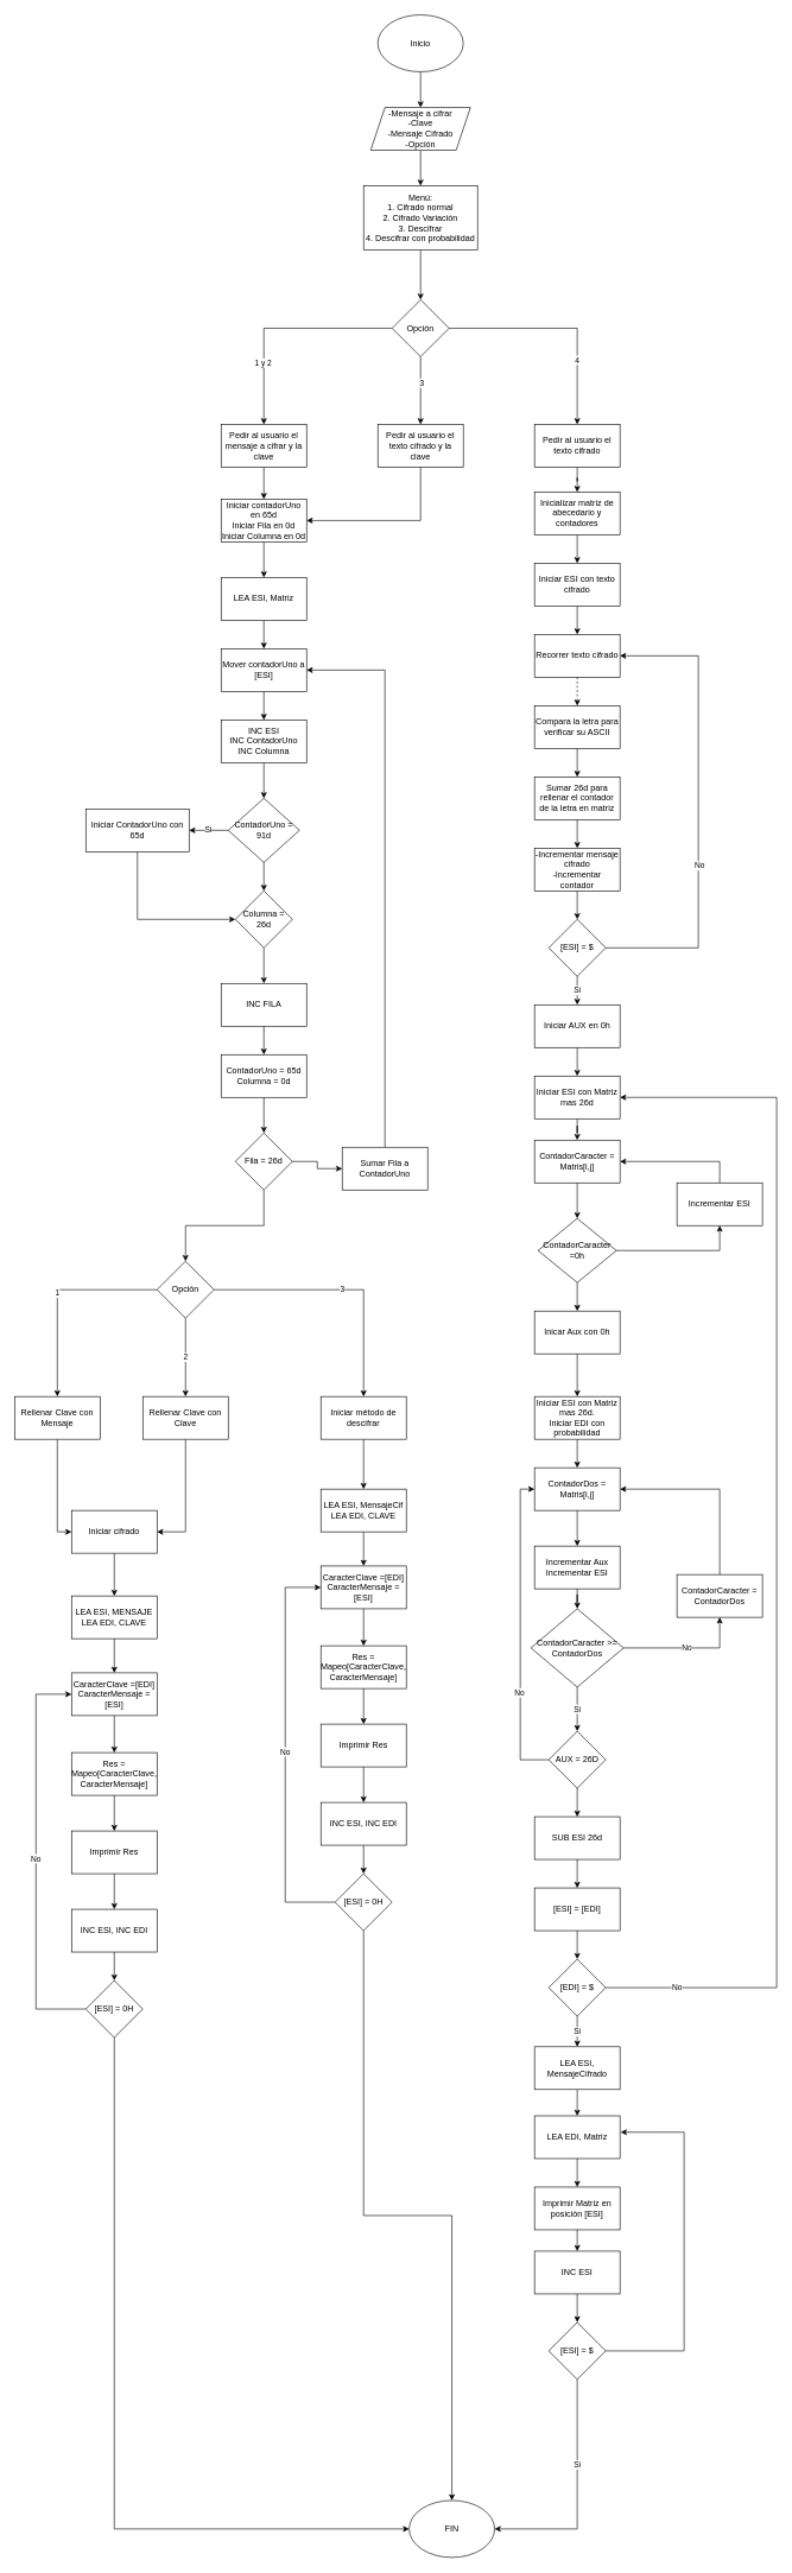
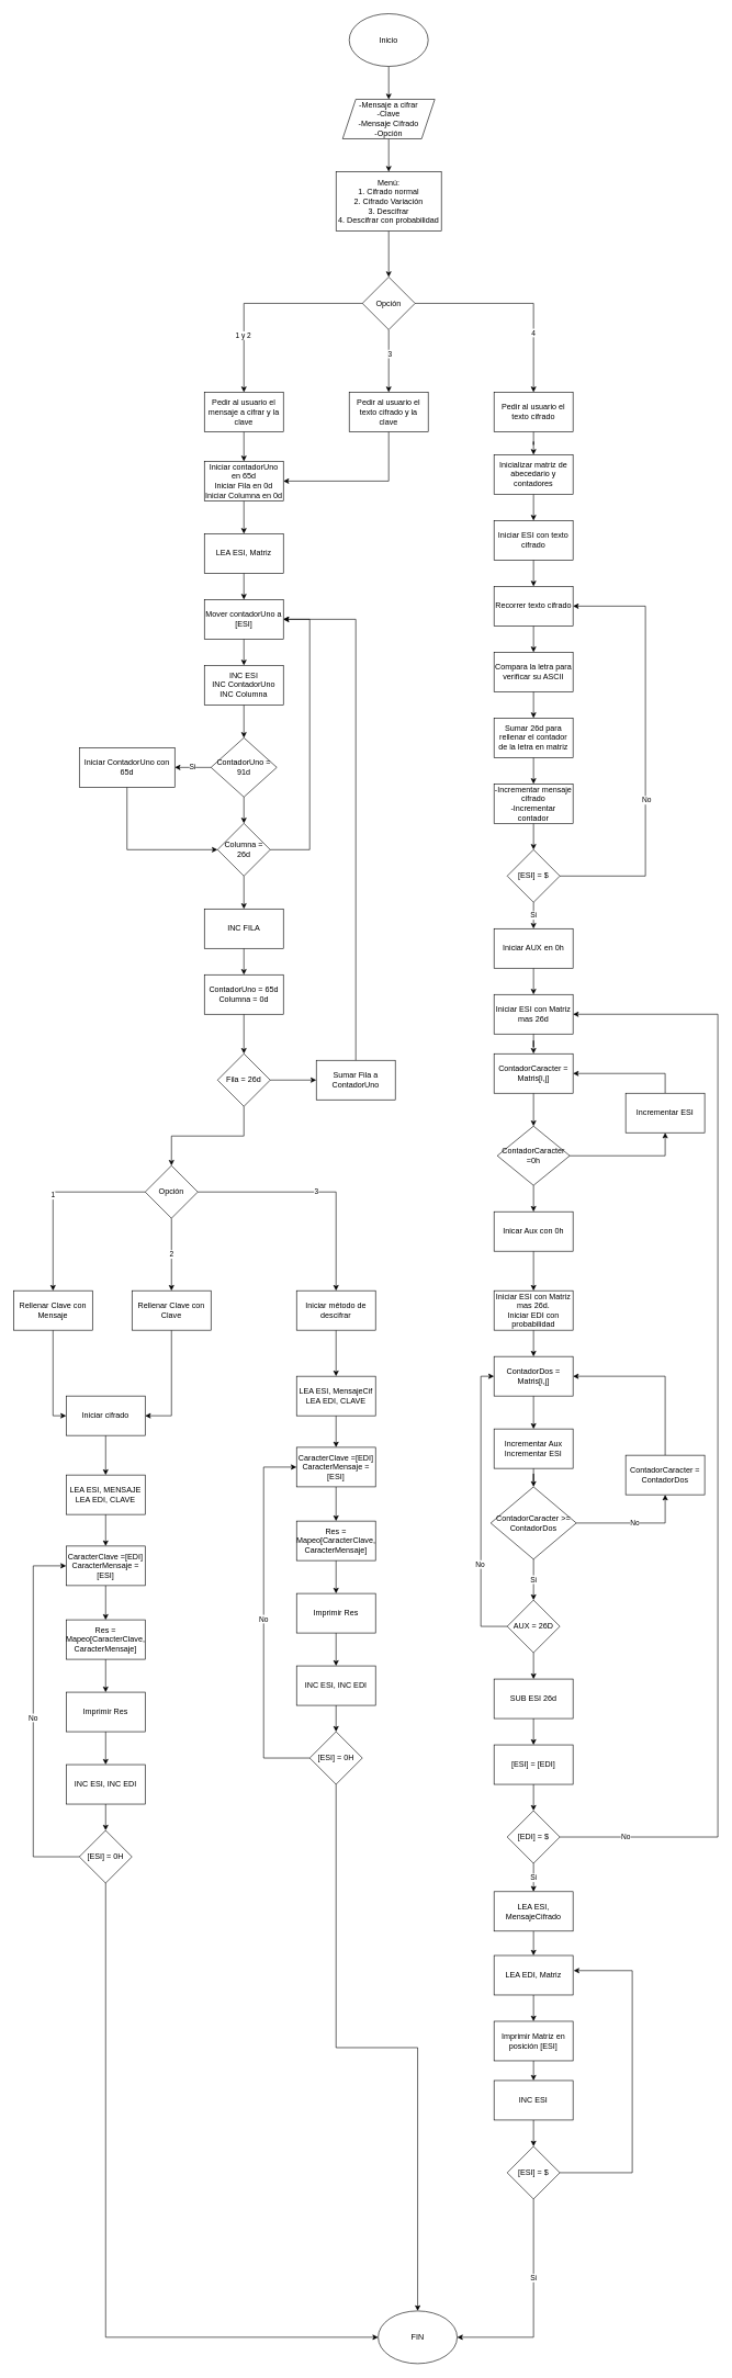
- <mxCell id="25" value="" style="edgeStyle=orthogonalEdgeStyle;rounded=0;orthogonalLoop=1;jettySize=auto;html=1;dashed=1;" edge="1" parent="1" source="26" target="28"><mxGeometry relative="1" as="geometry" /></mxCell>
+ <mxCell id="25" value="" style="edgeStyle=orthogonalEdgeStyle;rounded=0;orthogonalLoop=1;jettySize=auto;html=1;" edge="1" parent="1" source="26" target="28"><mxGeometry relative="1" as="geometry" /></mxCell>
+ <mxCell id="99" style="edgeStyle=orthogonalEdgeStyle;rounded=0;orthogonalLoop=1;jettySize=auto;html=1;exitX=1;exitY=0.5;exitDx=0;exitDy=0;entryX=1;entryY=0.5;entryDx=0;entryDy=0;" edge="1" parent="1" source="101" target="91"><mxGeometry relative="1" as="geometry"><Array as="points"><mxPoint x="470" y="1290" /><mxPoint x="470" y="940" /></Array></mxGeometry></mxCell>
- <mxCell id="110" value="Fila = 26d" style="rhombus;whiteSpace=wrap;html=1;" vertex="1" parent="1"><mxGeometry x="330" y="1590" width="80" height="80" as="geometry" /></mxCell>
+ <mxCell id="110" value="Fila = 26d" style="rhombus;whiteSpace=wrap;html=1;" vertex="1" parent="1"><mxGeometry x="330" y="1600" width="80" height="80" as="geometry" /></mxCell>
